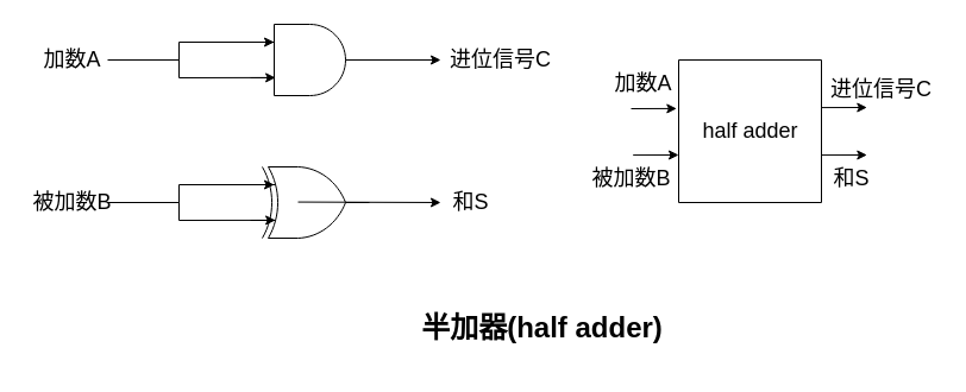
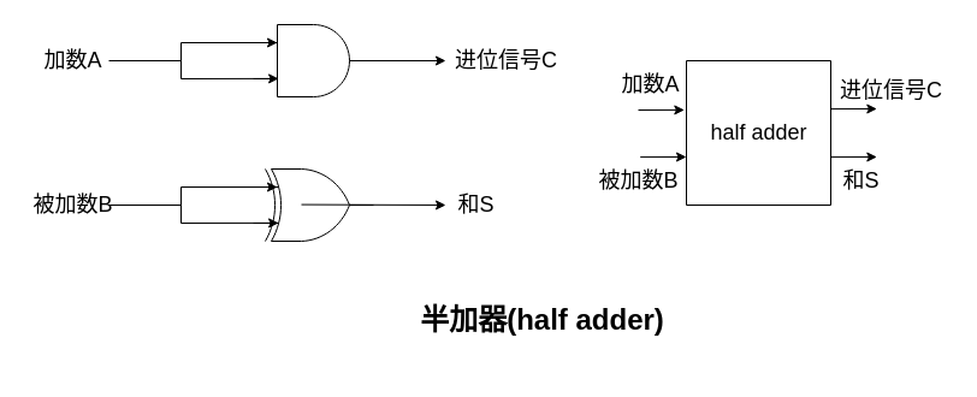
- <mxCell id="14" value="&lt;p&gt;&lt;b&gt;&lt;font style=&quot;font-size: 24px&quot;&gt;半加器(half adder)&lt;/font&gt;&lt;/b&gt;&lt;/p&gt;" style="text;html=1;align=center;verticalAlign=middle;resizable=0;points=[];autosize=1;strokeColor=none;fillColor=none;fontSize=18;" parent="1" vertex="1"><mxGeometry x="349" y="244" width="212" height="64" as="geometry" /></mxCell>
+ <mxCell id="14" value="&lt;p&gt;&lt;b&gt;&lt;font style=&quot;font-size: 24px&quot;&gt;半加器(half adder)&lt;/font&gt;&lt;/b&gt;&lt;/p&gt;" style="text;html=1;align=center;verticalAlign=middle;resizable=0;points=[];autosize=1;strokeColor=none;fillColor=none;fontSize=18;" parent="1" vertex="1"><mxGeometry x="344" y="234" width="212" height="64" as="geometry" /></mxCell>
